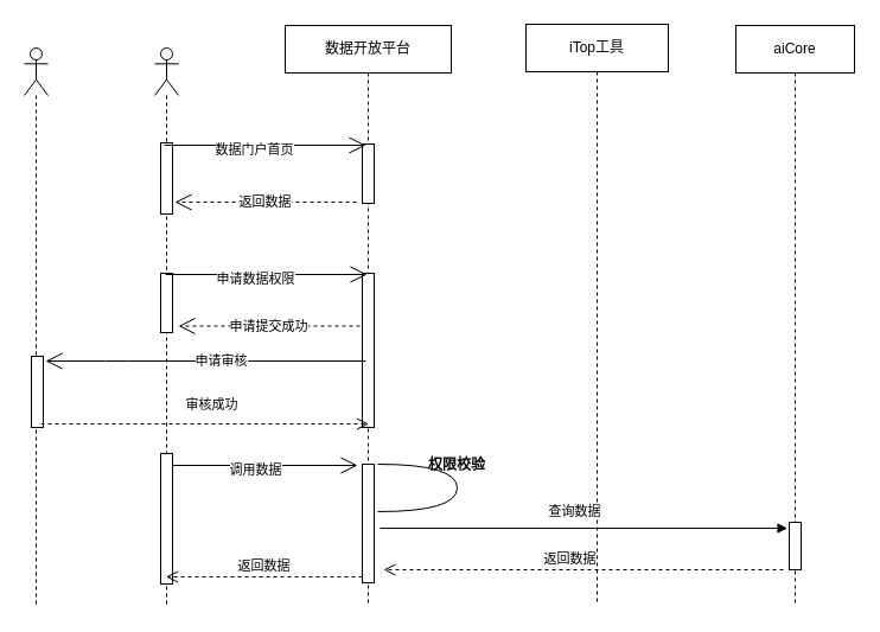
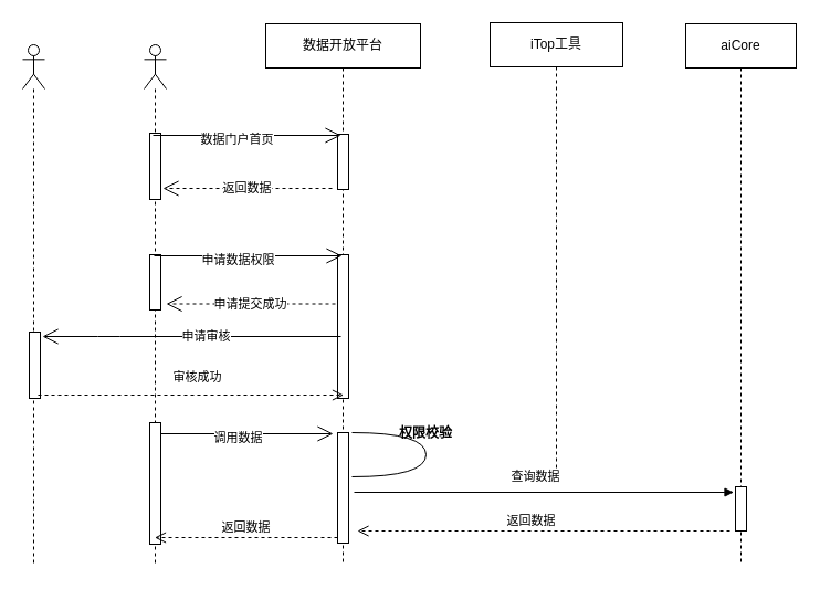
- <mxCell id="8" value="iTop工具" style="shape=umlLifeline;perimeter=lifelinePerimeter;whiteSpace=wrap;html=1;container=1;collapsible=0;recursiveResize=0;outlineConnect=0;" vertex="1" parent="1"><mxGeometry x="443" y="20" width="120" height="490" as="geometry" /></mxCell>
+ <mxCell id="8" value="iTop工具" style="shape=umlLifeline;perimeter=lifelinePerimeter;whiteSpace=wrap;html=1;container=1;collapsible=0;recursiveResize=0;outlineConnect=0;" vertex="1" parent="1"><mxGeometry x="443" y="20" width="120" height="410" as="geometry" /></mxCell>
